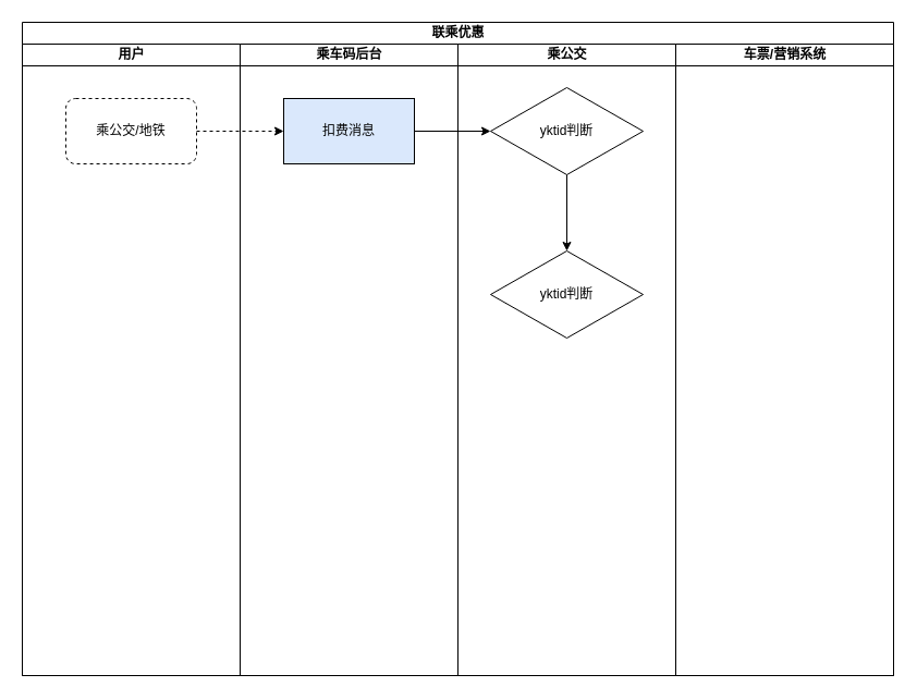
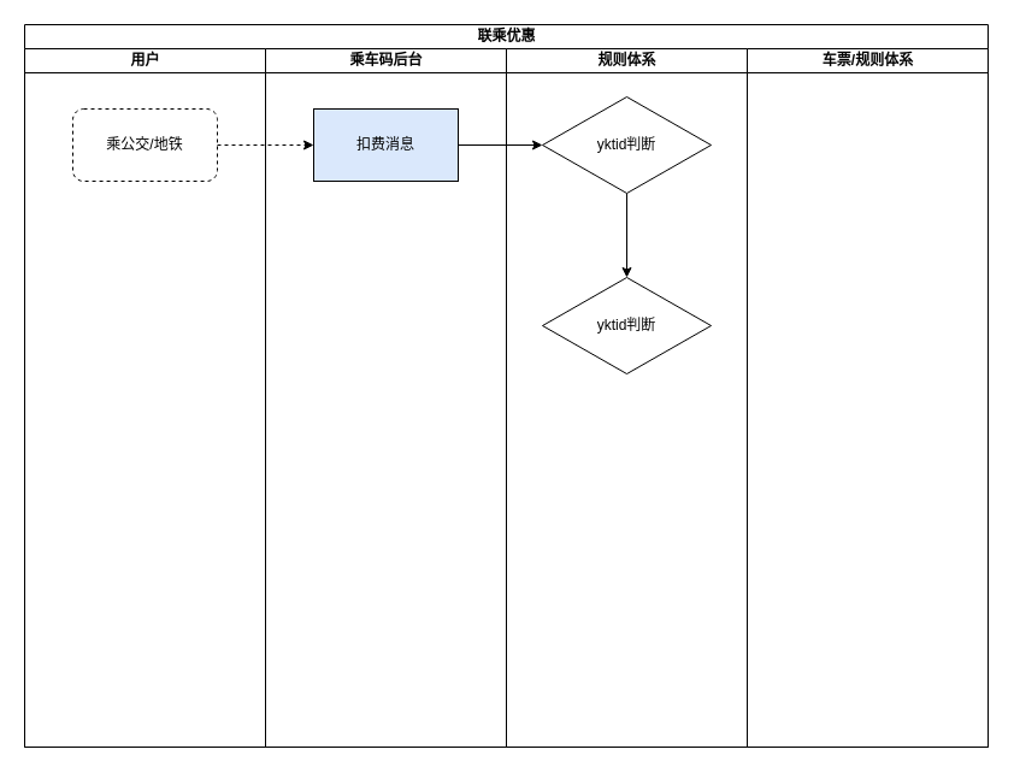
- <mxCell id="7" value="乘公交" style="swimlane;html=1;startSize=20;" vertex="1" parent="2"><mxGeometry x="400" y="20" width="200" height="580" as="geometry" /></mxCell>
+ <mxCell id="7" value="规则体系" style="swimlane;html=1;startSize=20;" vertex="1" parent="2"><mxGeometry x="400" y="20" width="200" height="580" as="geometry" /></mxCell>
- <mxCell id="11" value="车票/营销系统" style="swimlane;html=1;startSize=20;" vertex="1" parent="2"><mxGeometry x="600" y="20" width="200" height="580" as="geometry" /></mxCell>
+ <mxCell id="11" value="车票/规则体系" style="swimlane;html=1;startSize=20;" vertex="1" parent="2"><mxGeometry x="600" y="20" width="200" height="580" as="geometry" /></mxCell>
